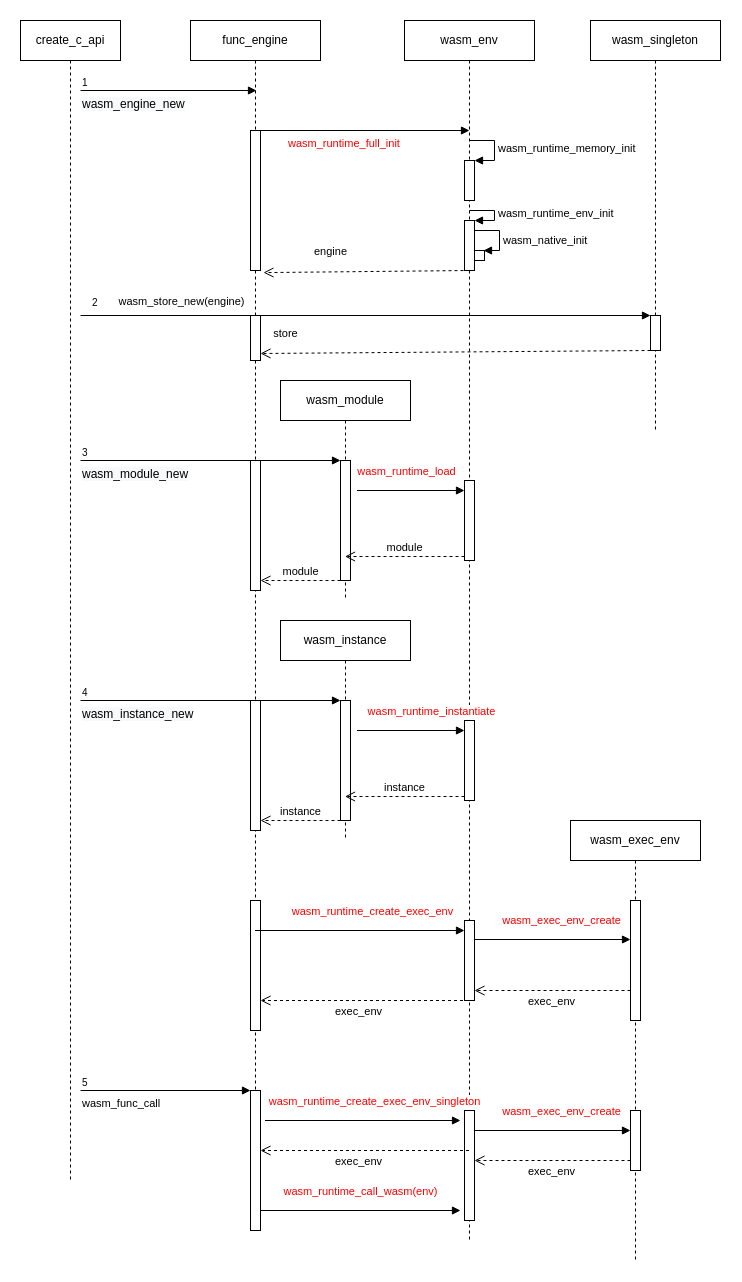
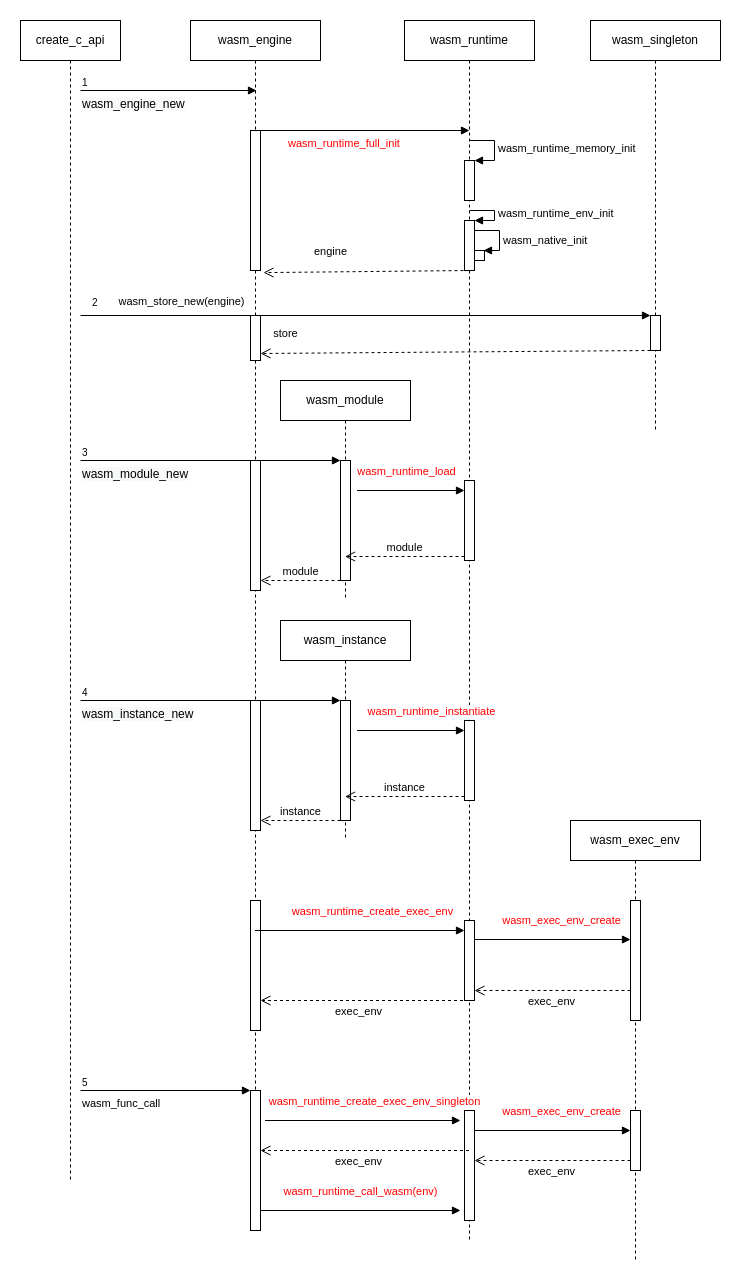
- <mxCell id="2" value="func_engine" style="shape=umlLifeline;perimeter=lifelinePerimeter;whiteSpace=wrap;html=1;container=1;collapsible=0;recursiveResize=0;outlineConnect=0;fontColor=#000000;" vertex="1" parent="1"><mxGeometry x="190" y="20" width="130" height="1210" as="geometry" /></mxCell>
+ <mxCell id="2" value="wasm_engine" style="shape=umlLifeline;perimeter=lifelinePerimeter;whiteSpace=wrap;html=1;container=1;collapsible=0;recursiveResize=0;outlineConnect=0;fontColor=#000000;" vertex="1" parent="1"><mxGeometry x="190" y="20" width="130" height="1210" as="geometry" /></mxCell>
- <mxCell id="9" value="wasm_env" style="shape=umlLifeline;perimeter=lifelinePerimeter;whiteSpace=wrap;html=1;container=1;collapsible=0;recursiveResize=0;outlineConnect=0;fontColor=#000000;" vertex="1" parent="1"><mxGeometry x="404" y="20" width="130" height="1220" as="geometry" /></mxCell>
+ <mxCell id="9" value="wasm_runtime" style="shape=umlLifeline;perimeter=lifelinePerimeter;whiteSpace=wrap;html=1;container=1;collapsible=0;recursiveResize=0;outlineConnect=0;fontColor=#000000;" vertex="1" parent="1"><mxGeometry x="404" y="20" width="130" height="1220" as="geometry" /></mxCell>
